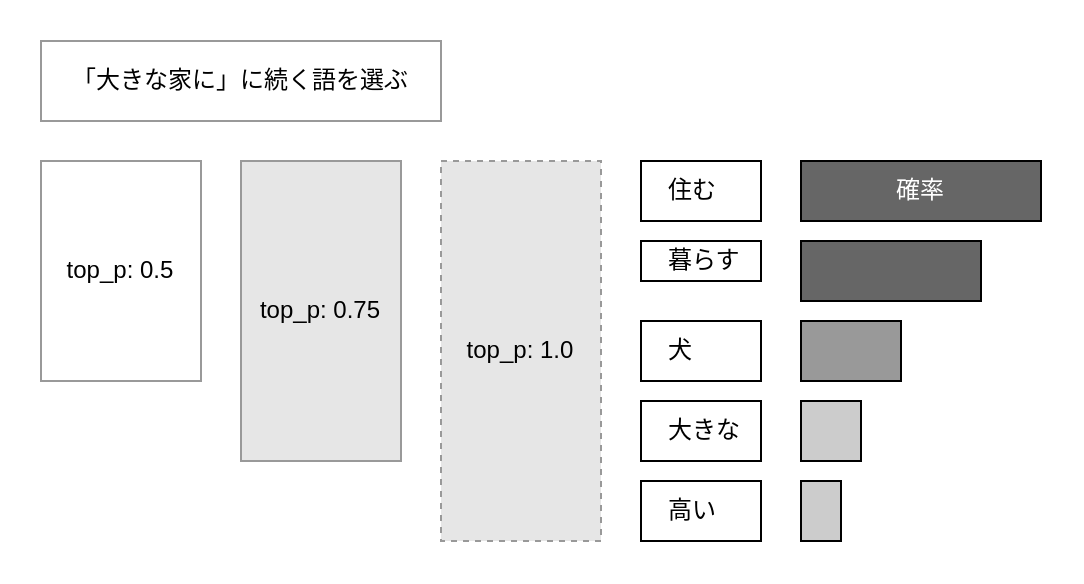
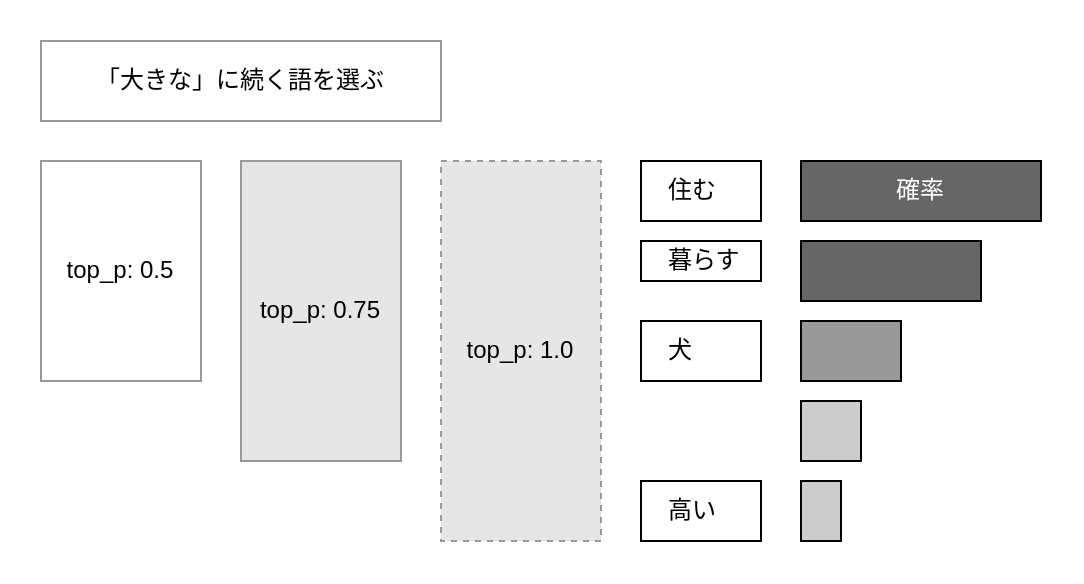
- <mxCell id="13" value="「大きな家に」に続く語を選ぶ" style="rounded=0;whiteSpace=wrap;html=1;strokeColor=#999999;fontColor=#000000;fillColor=#FFFFFF;" parent="1" vertex="1"><mxGeometry x="20" y="20" width="200" height="40" as="geometry" /></mxCell>
+ <mxCell id="13" value="「大きな」に続く語を選ぶ" style="rounded=0;whiteSpace=wrap;html=1;strokeColor=#999999;fontColor=#000000;fillColor=#FFFFFF;" parent="1" vertex="1"><mxGeometry x="20" y="20" width="200" height="40" as="geometry" /></mxCell>
- <mxCell id="5" value="　大きな" style="rounded=0;whiteSpace=wrap;html=1;align=left;" parent="1" vertex="1"><mxGeometry x="320" y="200" width="60" height="30" as="geometry" /></mxCell>
